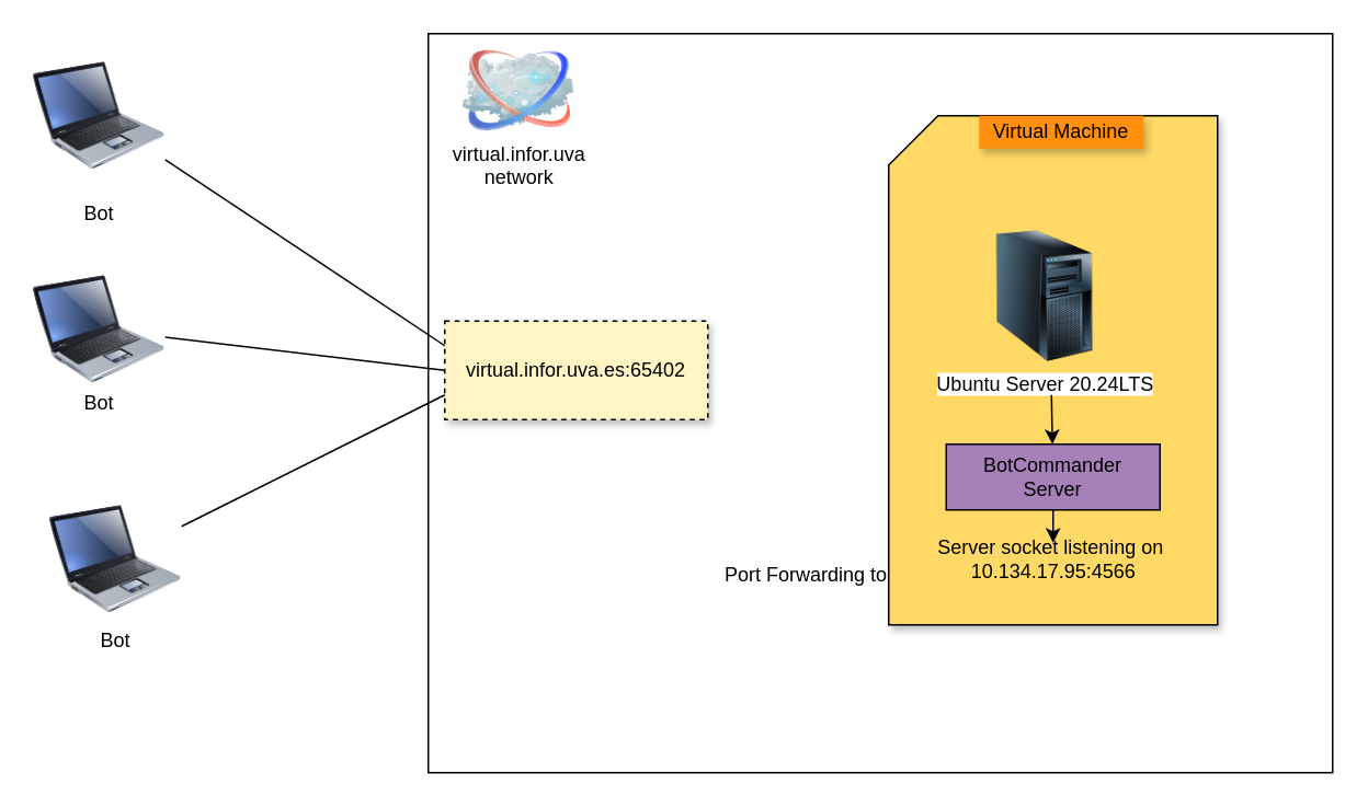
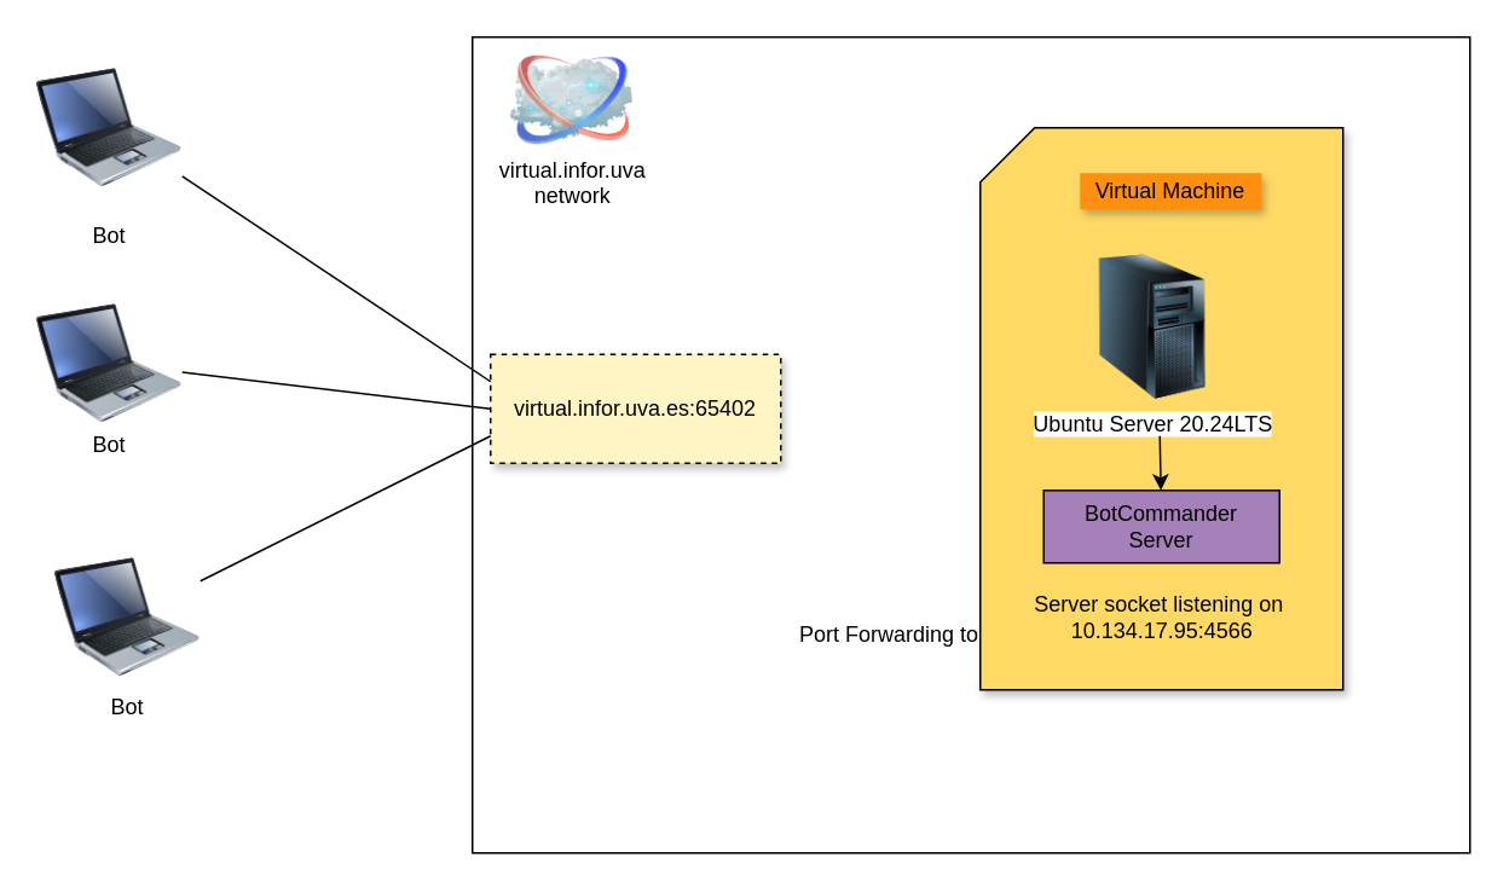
- <mxCell id="12" value="Virtual Machine" style="text;html=1;strokeColor=none;fillColor=#FF8F0F;align=center;verticalAlign=middle;whiteSpace=wrap;rounded=0;shadow=1;" parent="1" vertex="1"><mxGeometry x="595" y="70" width="100" height="20" as="geometry" /></mxCell>
+ <mxCell id="12" value="Virtual Machine" style="text;html=1;strokeColor=none;fillColor=#FF8F0F;align=center;verticalAlign=middle;whiteSpace=wrap;rounded=0;shadow=1;" parent="1" vertex="1"><mxGeometry x="595" y="95" width="100" height="20" as="geometry" /></mxCell>
- <mxCell id="11" value="" style="endArrow=classic;html=1;" parent="1" source="10" target="9" edge="1"><mxGeometry width="50" height="50" relative="1" as="geometry"><mxPoint x="220" y="200" as="sourcePoint" /><mxPoint x="270" y="150" as="targetPoint" /></mxGeometry></mxCell>
